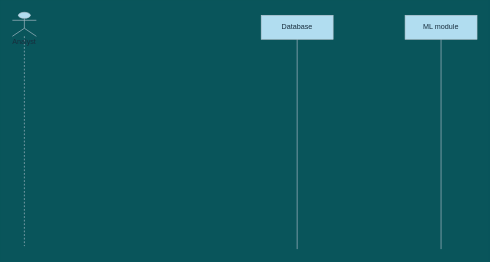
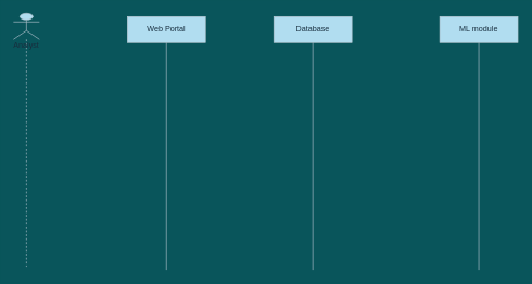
+ <mxCell id="2" value="Web Portal" style="shape=umlLifeline;perimeter=lifelinePerimeter;whiteSpace=wrap;html=1;container=1;collapsible=0;recursiveResize=0;outlineConnect=0;lifelineDashed=0;fillColor=#B1DDF0;strokeColor=#BAC8D3;fontColor=#182E3E;" vertex="1" parent="1"><mxGeometry x="195" y="25" width="120" height="390" as="geometry" /></mxCell>
- <mxCell id="5" value="Database" style="shape=umlLifeline;perimeter=lifelinePerimeter;whiteSpace=wrap;html=1;container=1;collapsible=0;recursiveResize=0;outlineConnect=0;lifelineDashed=0;fillColor=#B1DDF0;strokeColor=#BAC8D3;fontColor=#182E3E;" vertex="1" parent="1"><mxGeometry x="435" y="25" width="120" height="390" as="geometry" /></mxCell>
+ <mxCell id="5" value="Database" style="shape=umlLifeline;perimeter=lifelinePerimeter;whiteSpace=wrap;html=1;container=1;collapsible=0;recursiveResize=0;outlineConnect=0;lifelineDashed=0;fillColor=#B1DDF0;strokeColor=#BAC8D3;fontColor=#182E3E;" vertex="1" parent="1"><mxGeometry x="420" y="25" width="120" height="390" as="geometry" /></mxCell>
